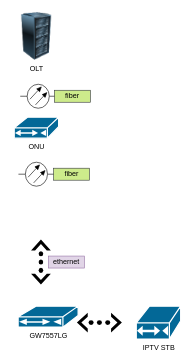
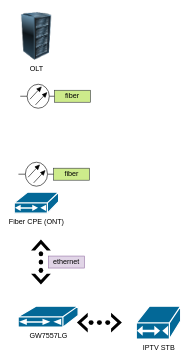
- <mxCell id="4" value="ONU" style="shape=mxgraph.cisco.modems_and_phones.cable_modem;html=1;dashed=0;fillColor=#036897;strokeColor=#ffffff;strokeWidth=2;verticalLabelPosition=bottom;verticalAlign=top" vertex="1" parent="1"><mxGeometry x="23" y="195" width="74" height="35" as="geometry" /></mxCell>
+ <mxCell id="2" value="Fiber CPE (ONT)" style="shape=mxgraph.cisco.modems_and_phones.cable_modem;html=1;dashed=0;fillColor=#036897;strokeColor=#ffffff;strokeWidth=2;verticalLabelPosition=bottom;verticalAlign=top" vertex="1" parent="1"><mxGeometry x="23" y="320" width="74" height="35" as="geometry" /></mxCell>
